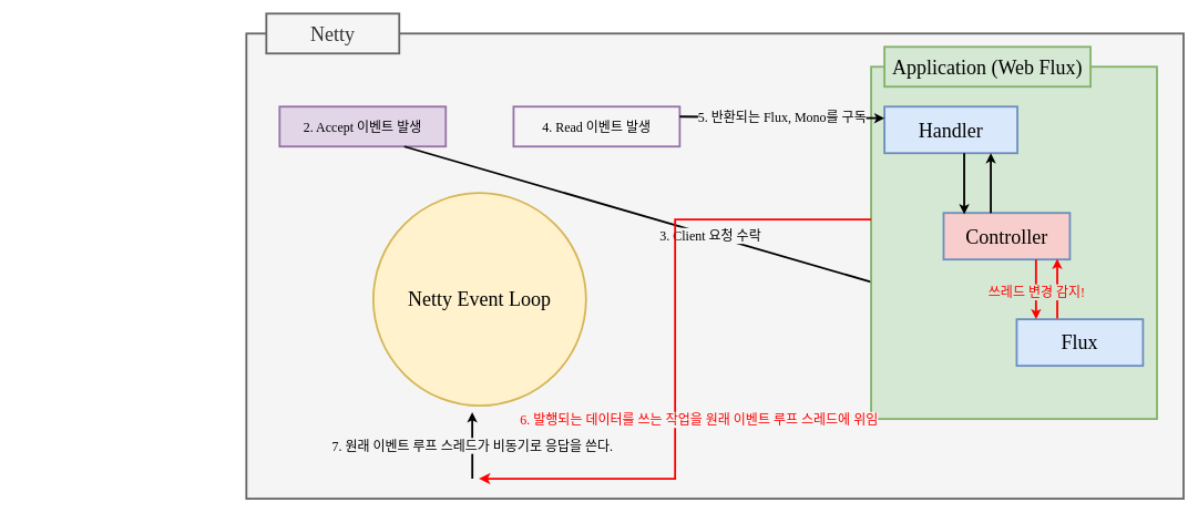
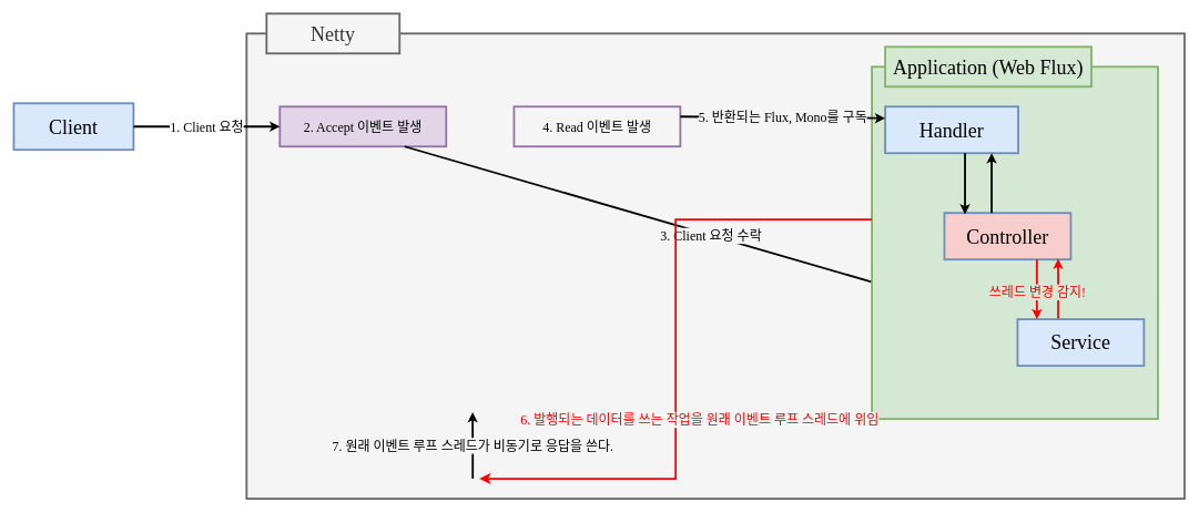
+ <mxCell id="2" value="Client" style="rounded=0;whiteSpace=wrap;html=1;strokeWidth=3;fontFamily=배달의민족 주아;fontSize=30;fillColor=#dae8fc;strokeColor=#6c8ebf;" vertex="1" parent="1"><mxGeometry x="20" y="155" width="180" height="70" as="geometry" /></mxCell>
+ <mxCell id="8" value="1. Client 요청" style="endArrow=classic;html=1;exitX=1;exitY=0.5;exitDx=0;exitDy=0;entryX=0;entryY=0.5;entryDx=0;entryDy=0;strokeWidth=3;fontSize=20;fontFamily=배달의민족 주아;" edge="1" parent="1" source="2" target="5"><mxGeometry width="50" height="50" relative="1" as="geometry"><mxPoint x="400" y="290" as="sourcePoint" /><mxPoint x="450" y="240" as="targetPoint" /></mxGeometry></mxCell>
- <mxCell id="6" value="Netty Event Loop" style="ellipse;whiteSpace=wrap;html=1;aspect=fixed;fontSize=30;fontFamily=배달의민족 주아;strokeWidth=3;fillColor=#fff2cc;strokeColor=#d6b656;" vertex="1" parent="1"><mxGeometry x="561" y="290" width="320" height="320" as="geometry" /></mxCell>
- <mxCell id="17" value="Flux" style="rounded=0;whiteSpace=wrap;html=1;strokeWidth=3;fontFamily=배달의민족 주아;fontSize=30;fillColor=#dae8fc;strokeColor=#6c8ebf;" vertex="1" parent="1"><mxGeometry x="1529" y="480" width="190" height="70" as="geometry" /></mxCell>
+ <mxCell id="17" value="Service" style="rounded=0;whiteSpace=wrap;html=1;strokeWidth=3;fontFamily=배달의민족 주아;fontSize=30;fillColor=#dae8fc;strokeColor=#6c8ebf;" vertex="1" parent="1"><mxGeometry x="1529" y="480" width="190" height="70" as="geometry" /></mxCell>
